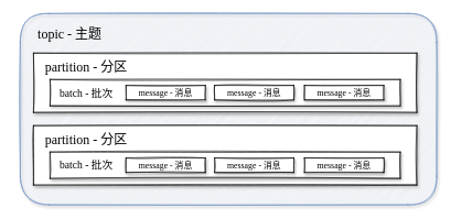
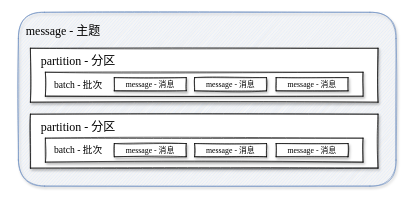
- <mxCell id="4" value="&lt;font style=&quot;font-size: 20px&quot; face=&quot;Comic Sans MS&quot;&gt;topic - 主题&lt;/font&gt;" style="text;html=1;strokeColor=none;fillColor=none;align=center;verticalAlign=middle;whiteSpace=wrap;rounded=0;sketch=1;" vertex="1" parent="1"><mxGeometry x="20" y="40" width="170" height="20" as="geometry" /></mxCell>
+ <mxCell id="4" value="&lt;font style=&quot;font-size: 20px&quot; face=&quot;Comic Sans MS&quot;&gt;message - 主题&lt;/font&gt;" style="text;html=1;strokeColor=none;fillColor=none;align=center;verticalAlign=middle;whiteSpace=wrap;rounded=0;sketch=1;" vertex="1" parent="1"><mxGeometry x="20" y="40" width="170" height="20" as="geometry" /></mxCell>
